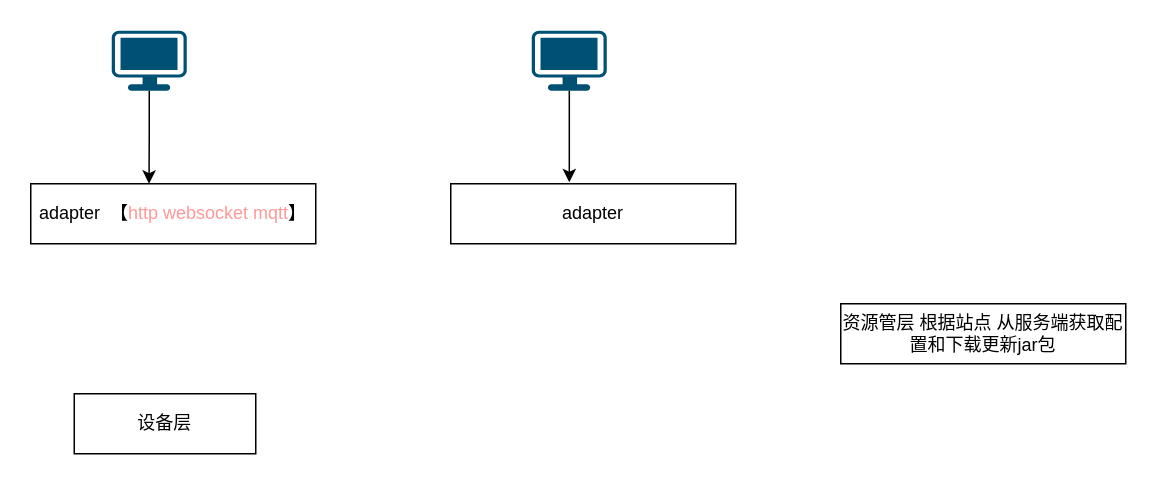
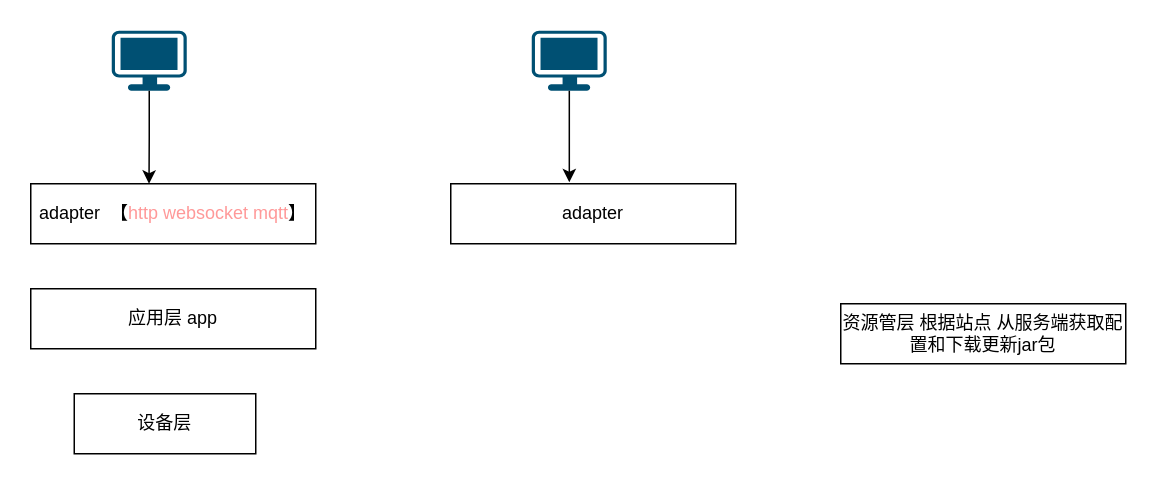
+ <mxCell id="8" value="应用层 app" style="rounded=0;whiteSpace=wrap;html=1;" vertex="1" parent="1"><mxGeometry x="20" y="192" width="190" height="40" as="geometry" /></mxCell>
